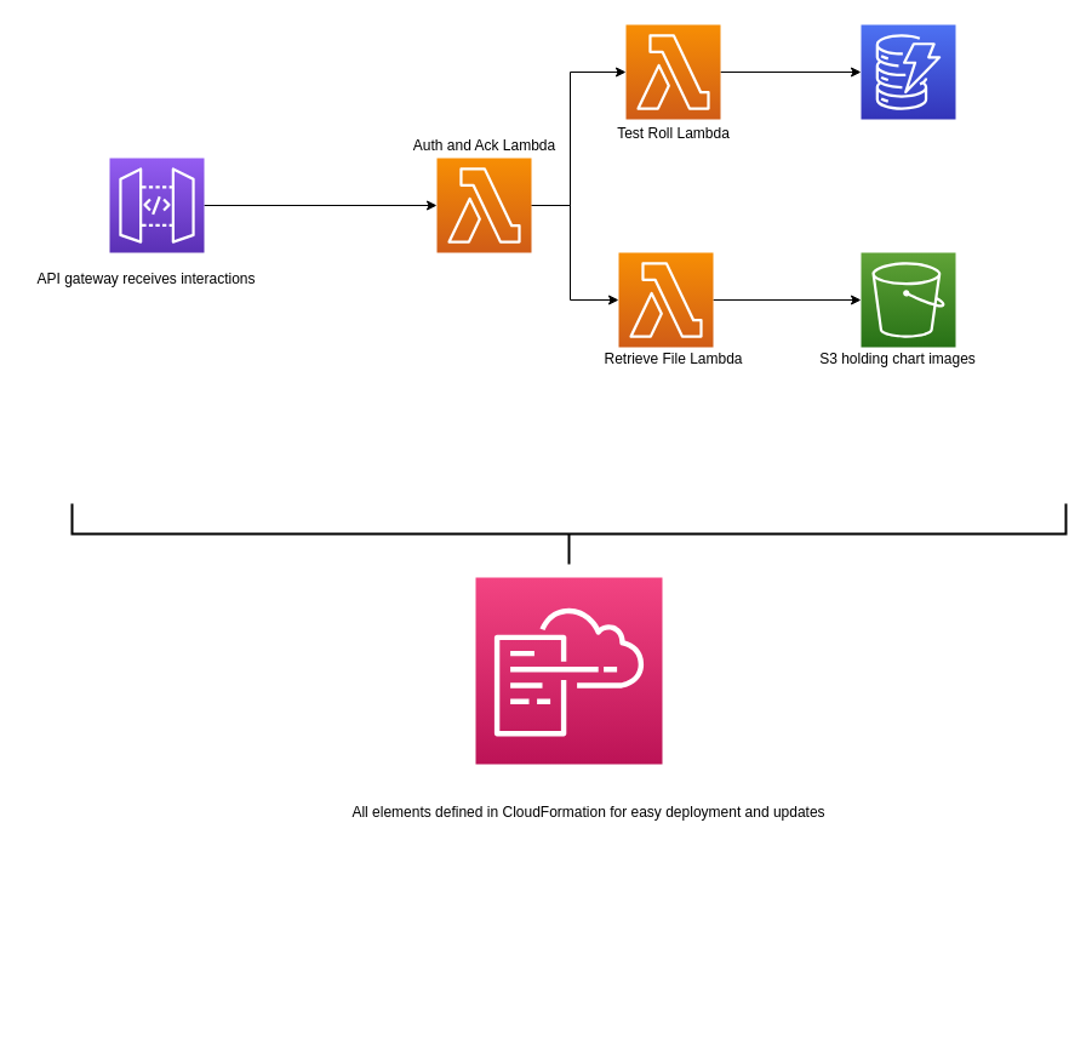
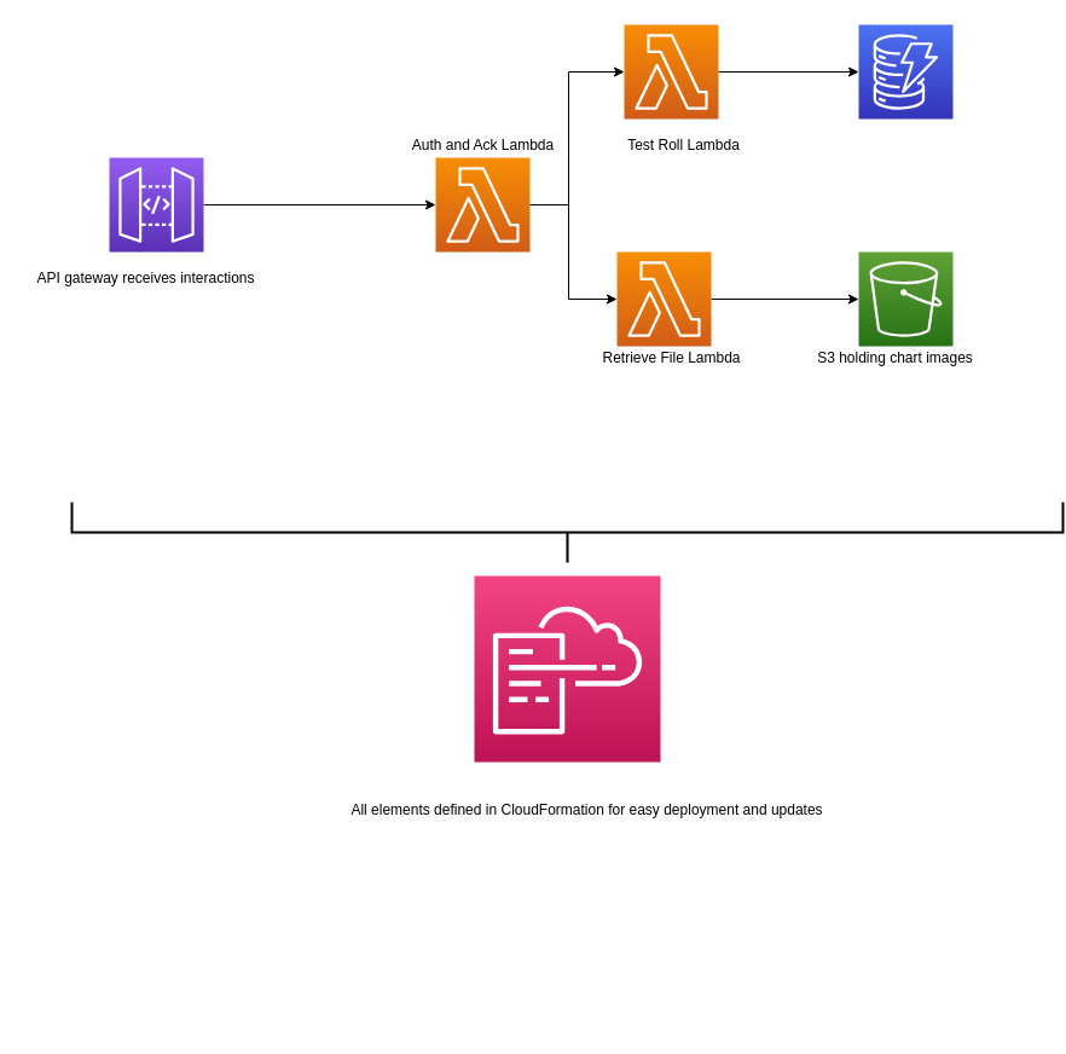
- <mxCell id="17" value="Test Roll Lambda" style="text;html=1;align=center;verticalAlign=middle;resizable=0;points=[];autosize=1;strokeColor=none;" vertex="1" parent="1"><mxGeometry x="500" y="100" width="110" height="20" as="geometry" /></mxCell>
+ <mxCell id="17" value="Test Roll Lambda" style="text;html=1;align=center;verticalAlign=middle;resizable=0;points=[];autosize=1;strokeColor=none;" vertex="1" parent="1"><mxGeometry x="510" y="110" width="110" height="20" as="geometry" /></mxCell>
